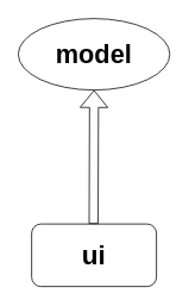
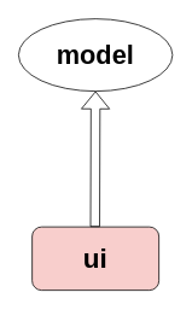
- <mxCell id="3" value="&lt;font size=&quot;1&quot; style=&quot;&quot;&gt;&lt;b style=&quot;font-size: 30px;&quot;&gt;ui&lt;/b&gt;&lt;/font&gt;" style="rounded=1;whiteSpace=wrap;html=1;" vertex="1" parent="1"><mxGeometry x="35" y="250" width="140" height="70" as="geometry" /></mxCell>
+ <mxCell id="3" value="&lt;font size=&quot;1&quot; style=&quot;&quot;&gt;&lt;b style=&quot;font-size: 30px;&quot;&gt;ui&lt;/b&gt;&lt;/font&gt;" style="rounded=1;whiteSpace=wrap;html=1;fillColor=#f8cecc;" vertex="1" parent="1"><mxGeometry x="35" y="250" width="140" height="70" as="geometry" /></mxCell>
